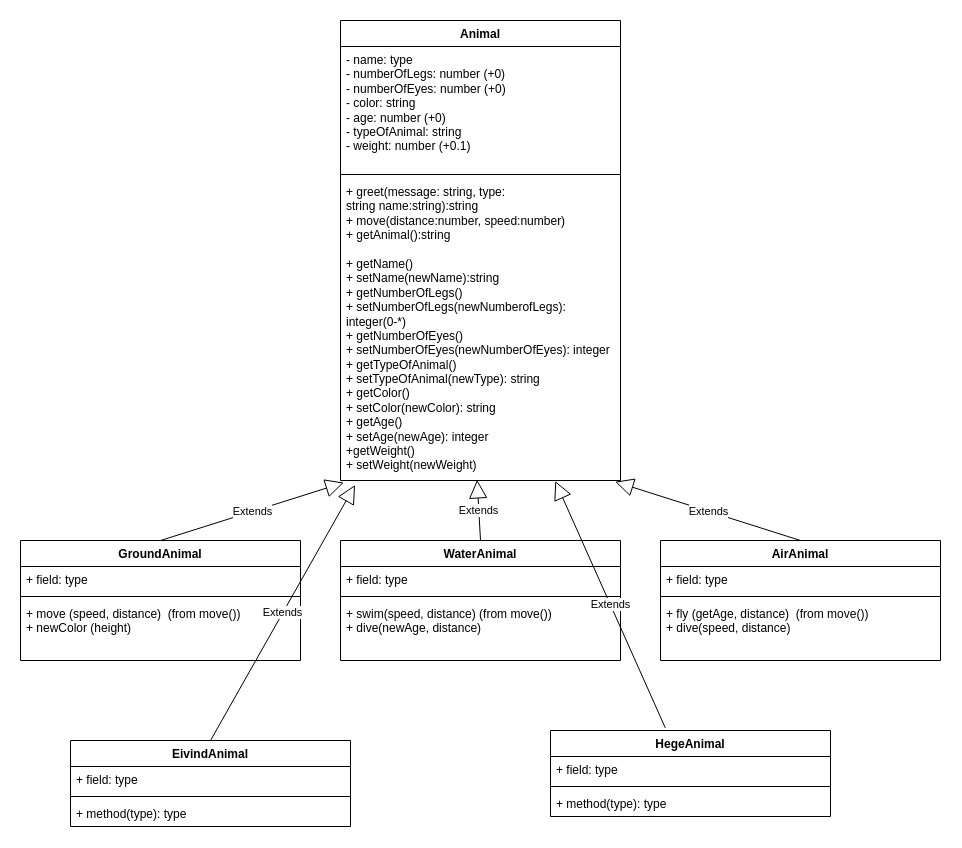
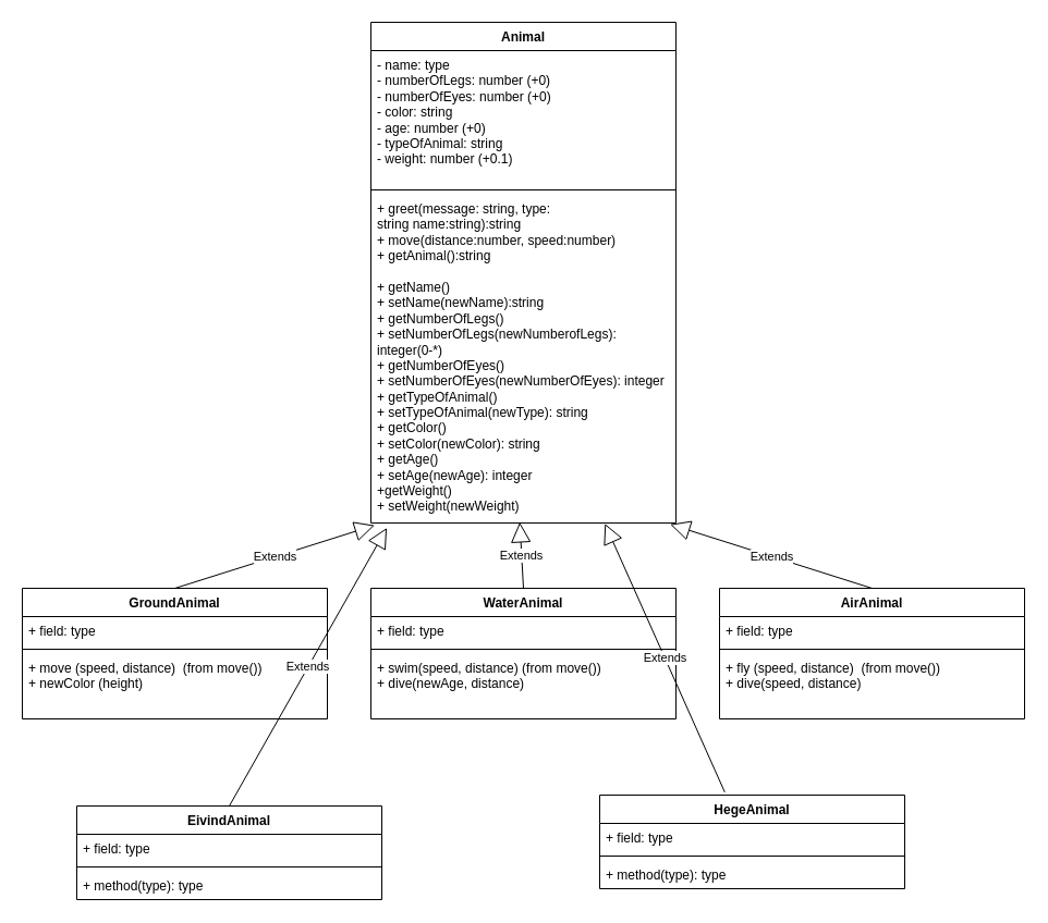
- <mxCell id="13" value="+ fly (getAge, distance)&amp;nbsp;&amp;nbsp;(from move())&lt;div&gt;+ dive(speed, distance)&lt;br&gt;&lt;/div&gt;" style="text;strokeColor=none;fillColor=none;align=left;verticalAlign=top;spacingLeft=4;spacingRight=4;overflow=hidden;rotatable=0;points=[[0,0.5],[1,0.5]];portConstraint=eastwest;whiteSpace=wrap;html=1;" vertex="1" parent="10"><mxGeometry y="60" width="280" height="60" as="geometry" /></mxCell>
+ <mxCell id="13" value="+ fly (speed, distance)&amp;nbsp;&amp;nbsp;(from move())&lt;div&gt;+ dive(speed, distance)&lt;br&gt;&lt;/div&gt;" style="text;strokeColor=none;fillColor=none;align=left;verticalAlign=top;spacingLeft=4;spacingRight=4;overflow=hidden;rotatable=0;points=[[0,0.5],[1,0.5]];portConstraint=eastwest;whiteSpace=wrap;html=1;" vertex="1" parent="10"><mxGeometry y="60" width="280" height="60" as="geometry" /></mxCell>
